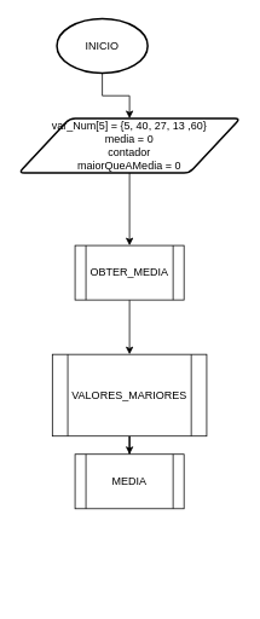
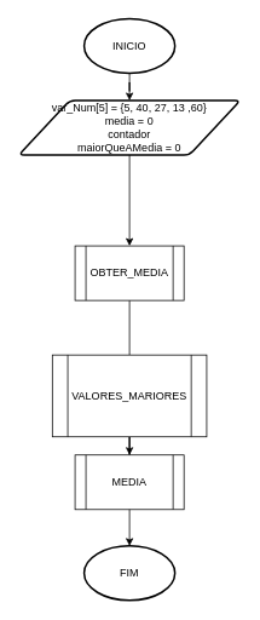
- <mxCell id="3" value="INICIO" style="strokeWidth=2;html=1;shape=mxgraph.flowchart.start_1;whiteSpace=wrap;" vertex="1" parent="1"><mxGeometry x="62" y="20" width="100" height="60" as="geometry" /></mxCell>
+ <mxCell id="3" value="INICIO" style="strokeWidth=2;html=1;shape=mxgraph.flowchart.start_1;whiteSpace=wrap;" vertex="1" parent="1"><mxGeometry x="92" y="20" width="100" height="60" as="geometry" /></mxCell>
- <mxCell id="6" value="var_Num[5] = {5, 40, 27, 13 ,60}&lt;div&gt;media = 0&lt;/div&gt;&lt;div&gt;contador&lt;/div&gt;&lt;div&gt;maiorQueAMedia = 0&lt;/div&gt;" style="shape=parallelogram;html=1;strokeWidth=2;perimeter=parallelogramPerimeter;whiteSpace=wrap;rounded=1;arcSize=12;size=0.23;" vertex="1" parent="1"><mxGeometry x="20" y="130" width="244" height="60" as="geometry" /></mxCell>
+ <mxCell id="6" value="var_Num[5] = {5, 40, 27, 13 ,60}&lt;div&gt;media = 0&lt;/div&gt;&lt;div&gt;contador&lt;/div&gt;&lt;div&gt;maiorQueAMedia = 0&lt;/div&gt;" style="shape=parallelogram;html=1;strokeWidth=2;perimeter=parallelogramPerimeter;whiteSpace=wrap;rounded=1;arcSize=12;size=0.23;" vertex="1" parent="1"><mxGeometry x="20" y="110" width="244" height="60" as="geometry" /></mxCell>
- <mxCell id="7" style="edgeStyle=orthogonalEdgeStyle;rounded=0;orthogonalLoop=1;jettySize=auto;html=1;entryX=0.5;entryY=0;entryDx=0;entryDy=0;" edge="1" parent="1" source="8" target="10"><mxGeometry relative="1" as="geometry" /></mxCell>
+ <mxCell id="7" style="edgeStyle=orthogonalEdgeStyle;rounded=0;orthogonalLoop=1;jettySize=auto;html=1;entryX=0.5;entryY=0;entryDx=0;entryDy=0;endArrow=none;" edge="1" parent="1" source="8" target="10"><mxGeometry relative="1" as="geometry" /></mxCell>
+ <mxCell id="12" style="edgeStyle=orthogonalEdgeStyle;rounded=0;orthogonalLoop=1;jettySize=auto;html=1;entryX=0.5;entryY=0;entryDx=0;entryDy=0;entryPerimeter=0;" edge="1" parent="1" source="11" target="4"><mxGeometry relative="1" as="geometry" /></mxCell>
+ <mxCell id="4" value="FIM" style="strokeWidth=2;html=1;shape=mxgraph.flowchart.start_1;whiteSpace=wrap;" vertex="1" parent="1"><mxGeometry x="92" y="600" width="100" height="60" as="geometry" /></mxCell>
